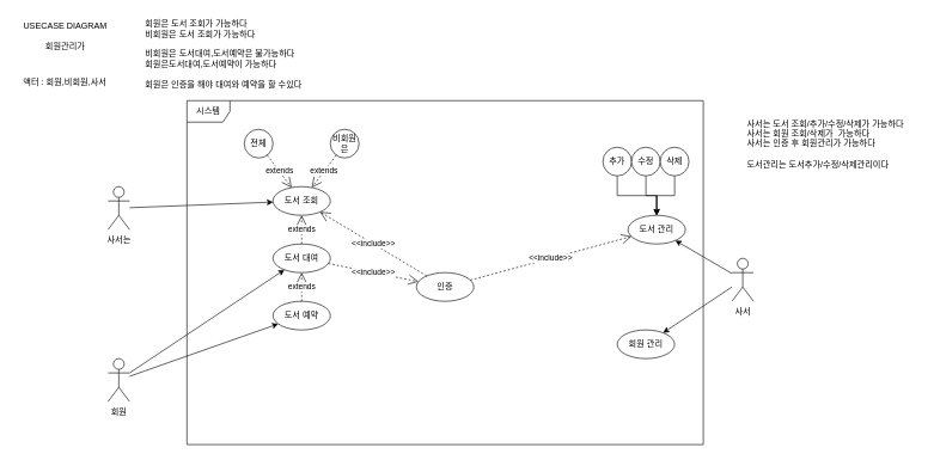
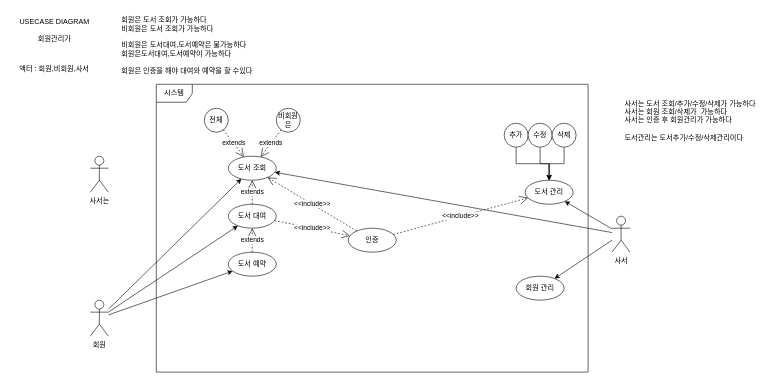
- <mxCell id="5" style="rounded=0;orthogonalLoop=1;jettySize=auto;html=1;" parent="1" source="6" target="12" edge="1"><mxGeometry relative="1" as="geometry" /></mxCell>
+ <mxCell id="9" style="edgeStyle=none;rounded=0;orthogonalLoop=1;jettySize=auto;html=1;" parent="1" source="10" target="12" edge="1"><mxGeometry relative="1" as="geometry" /></mxCell>
+ <mxCell id="19" style="edgeStyle=none;rounded=0;orthogonalLoop=1;jettySize=auto;html=1;" parent="1" source="20" target="12" edge="1"><mxGeometry relative="1" as="geometry" /></mxCell>
